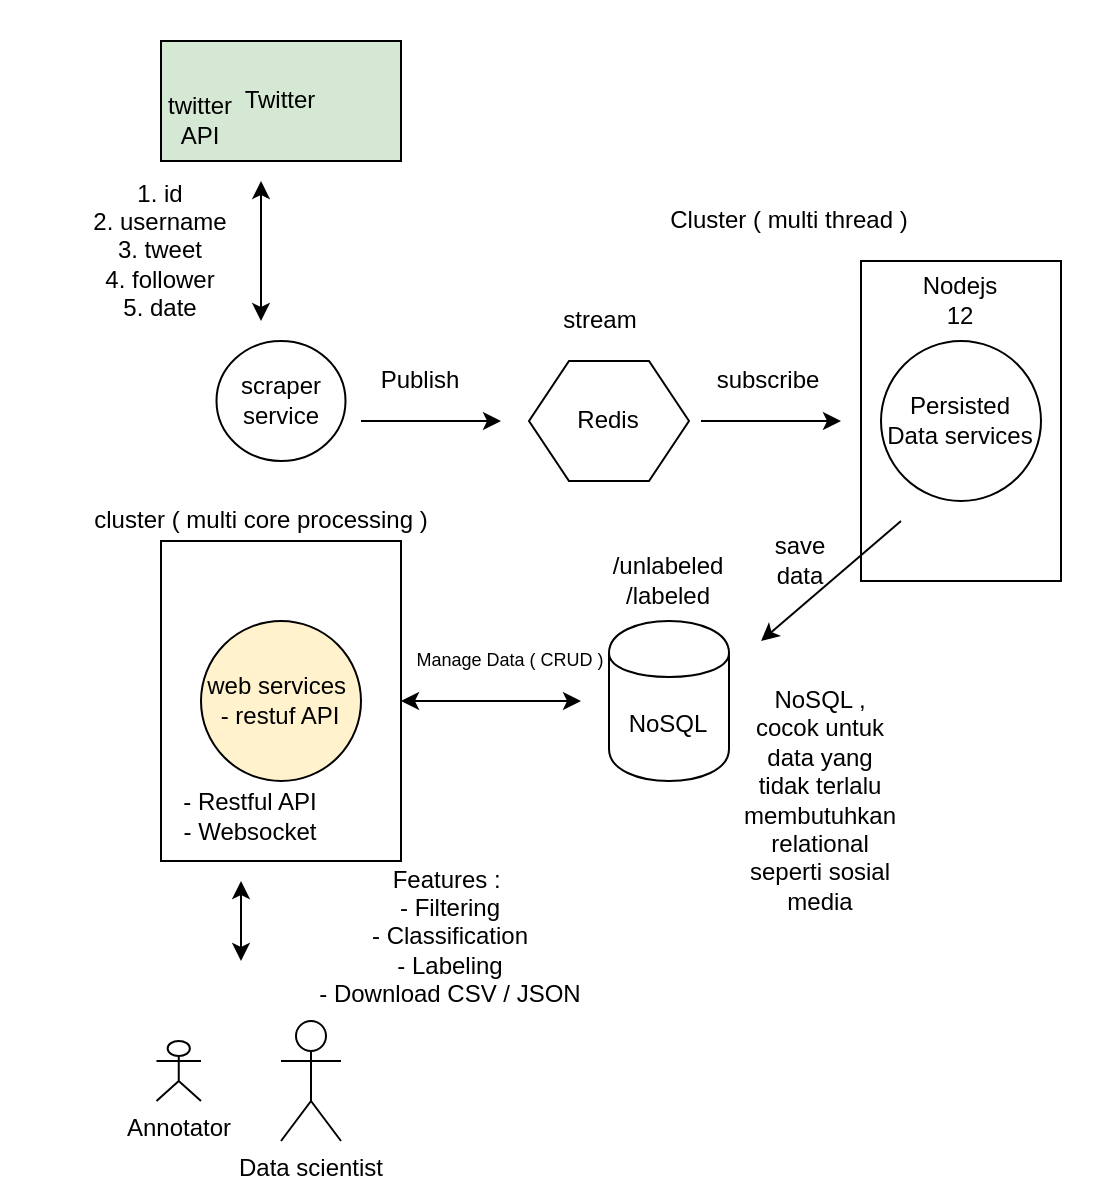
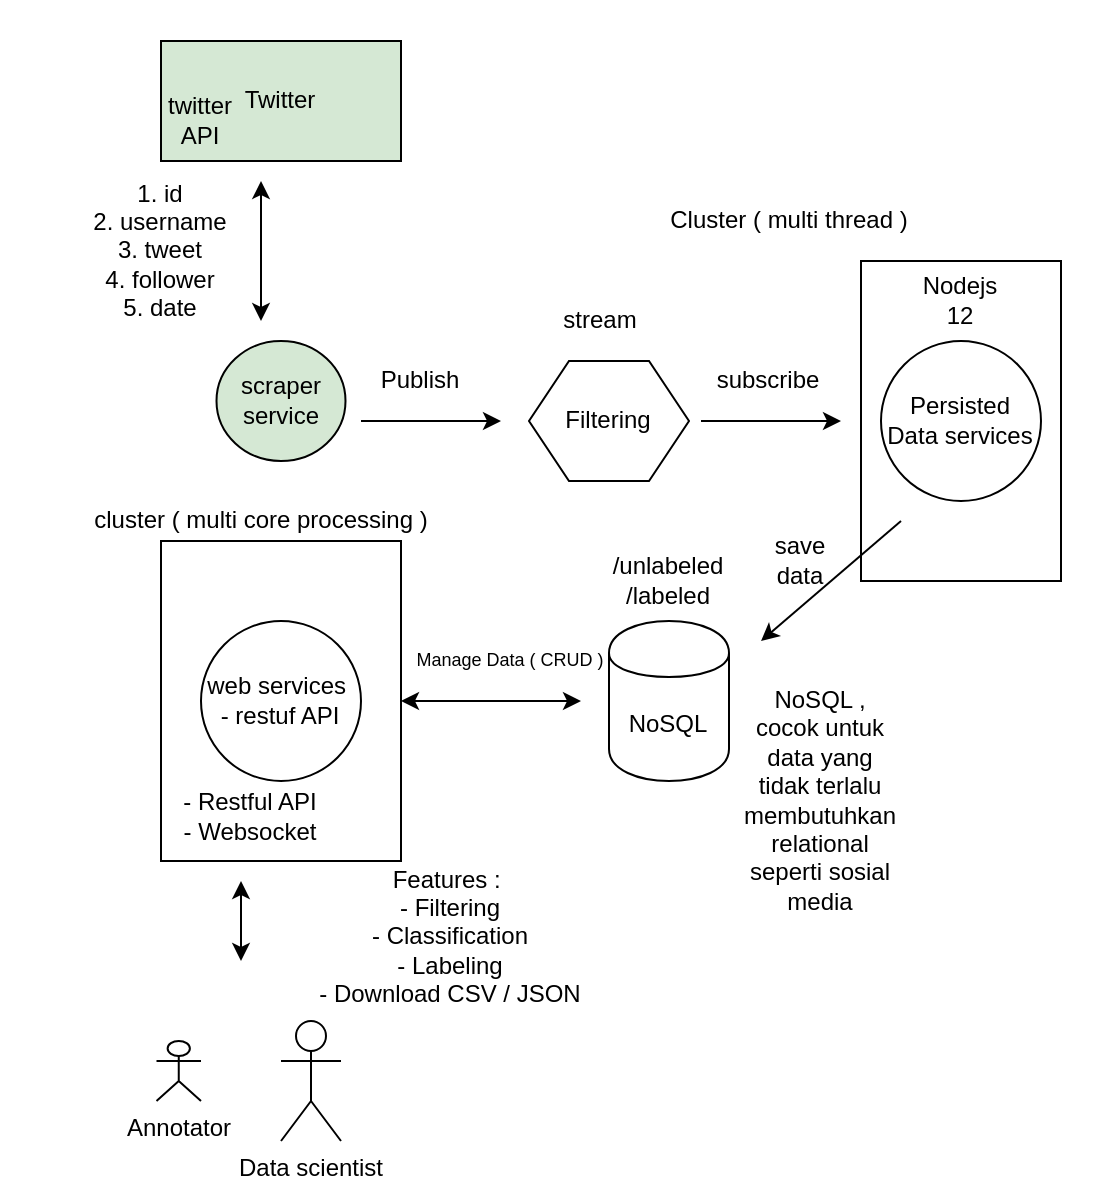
- <mxCell id="5" value="scraper service" style="ellipse;whiteSpace=wrap;html=1;" vertex="1" parent="1"><mxGeometry x="107.75" y="170" width="64.5" height="60" as="geometry" /></mxCell>
+ <mxCell id="5" value="scraper service" style="ellipse;whiteSpace=wrap;html=1;fillColor=#d5e8d4;" vertex="1" parent="1"><mxGeometry x="107.75" y="170" width="64.5" height="60" as="geometry" /></mxCell>
- <mxCell id="7" value="Redis" style="shape=hexagon;perimeter=hexagonPerimeter2;whiteSpace=wrap;html=1;" vertex="1" parent="1"><mxGeometry x="264" y="180" width="80" height="60" as="geometry" /></mxCell>
+ <mxCell id="7" value="Filtering" style="shape=hexagon;perimeter=hexagonPerimeter2;whiteSpace=wrap;html=1;" vertex="1" parent="1"><mxGeometry x="264" y="180" width="80" height="60" as="geometry" /></mxCell>
- <mxCell id="17" value="web services&amp;nbsp;&lt;br&gt;- restuf API" style="ellipse;whiteSpace=wrap;html=1;aspect=fixed;fillColor=#fff2cc;" vertex="1" parent="1"><mxGeometry x="100" y="310" width="80" height="80" as="geometry" /></mxCell>
+ <mxCell id="17" value="web services&amp;nbsp;&lt;br&gt;- restuf API" style="ellipse;whiteSpace=wrap;html=1;aspect=fixed;" vertex="1" parent="1"><mxGeometry x="100" y="310" width="80" height="80" as="geometry" /></mxCell>
